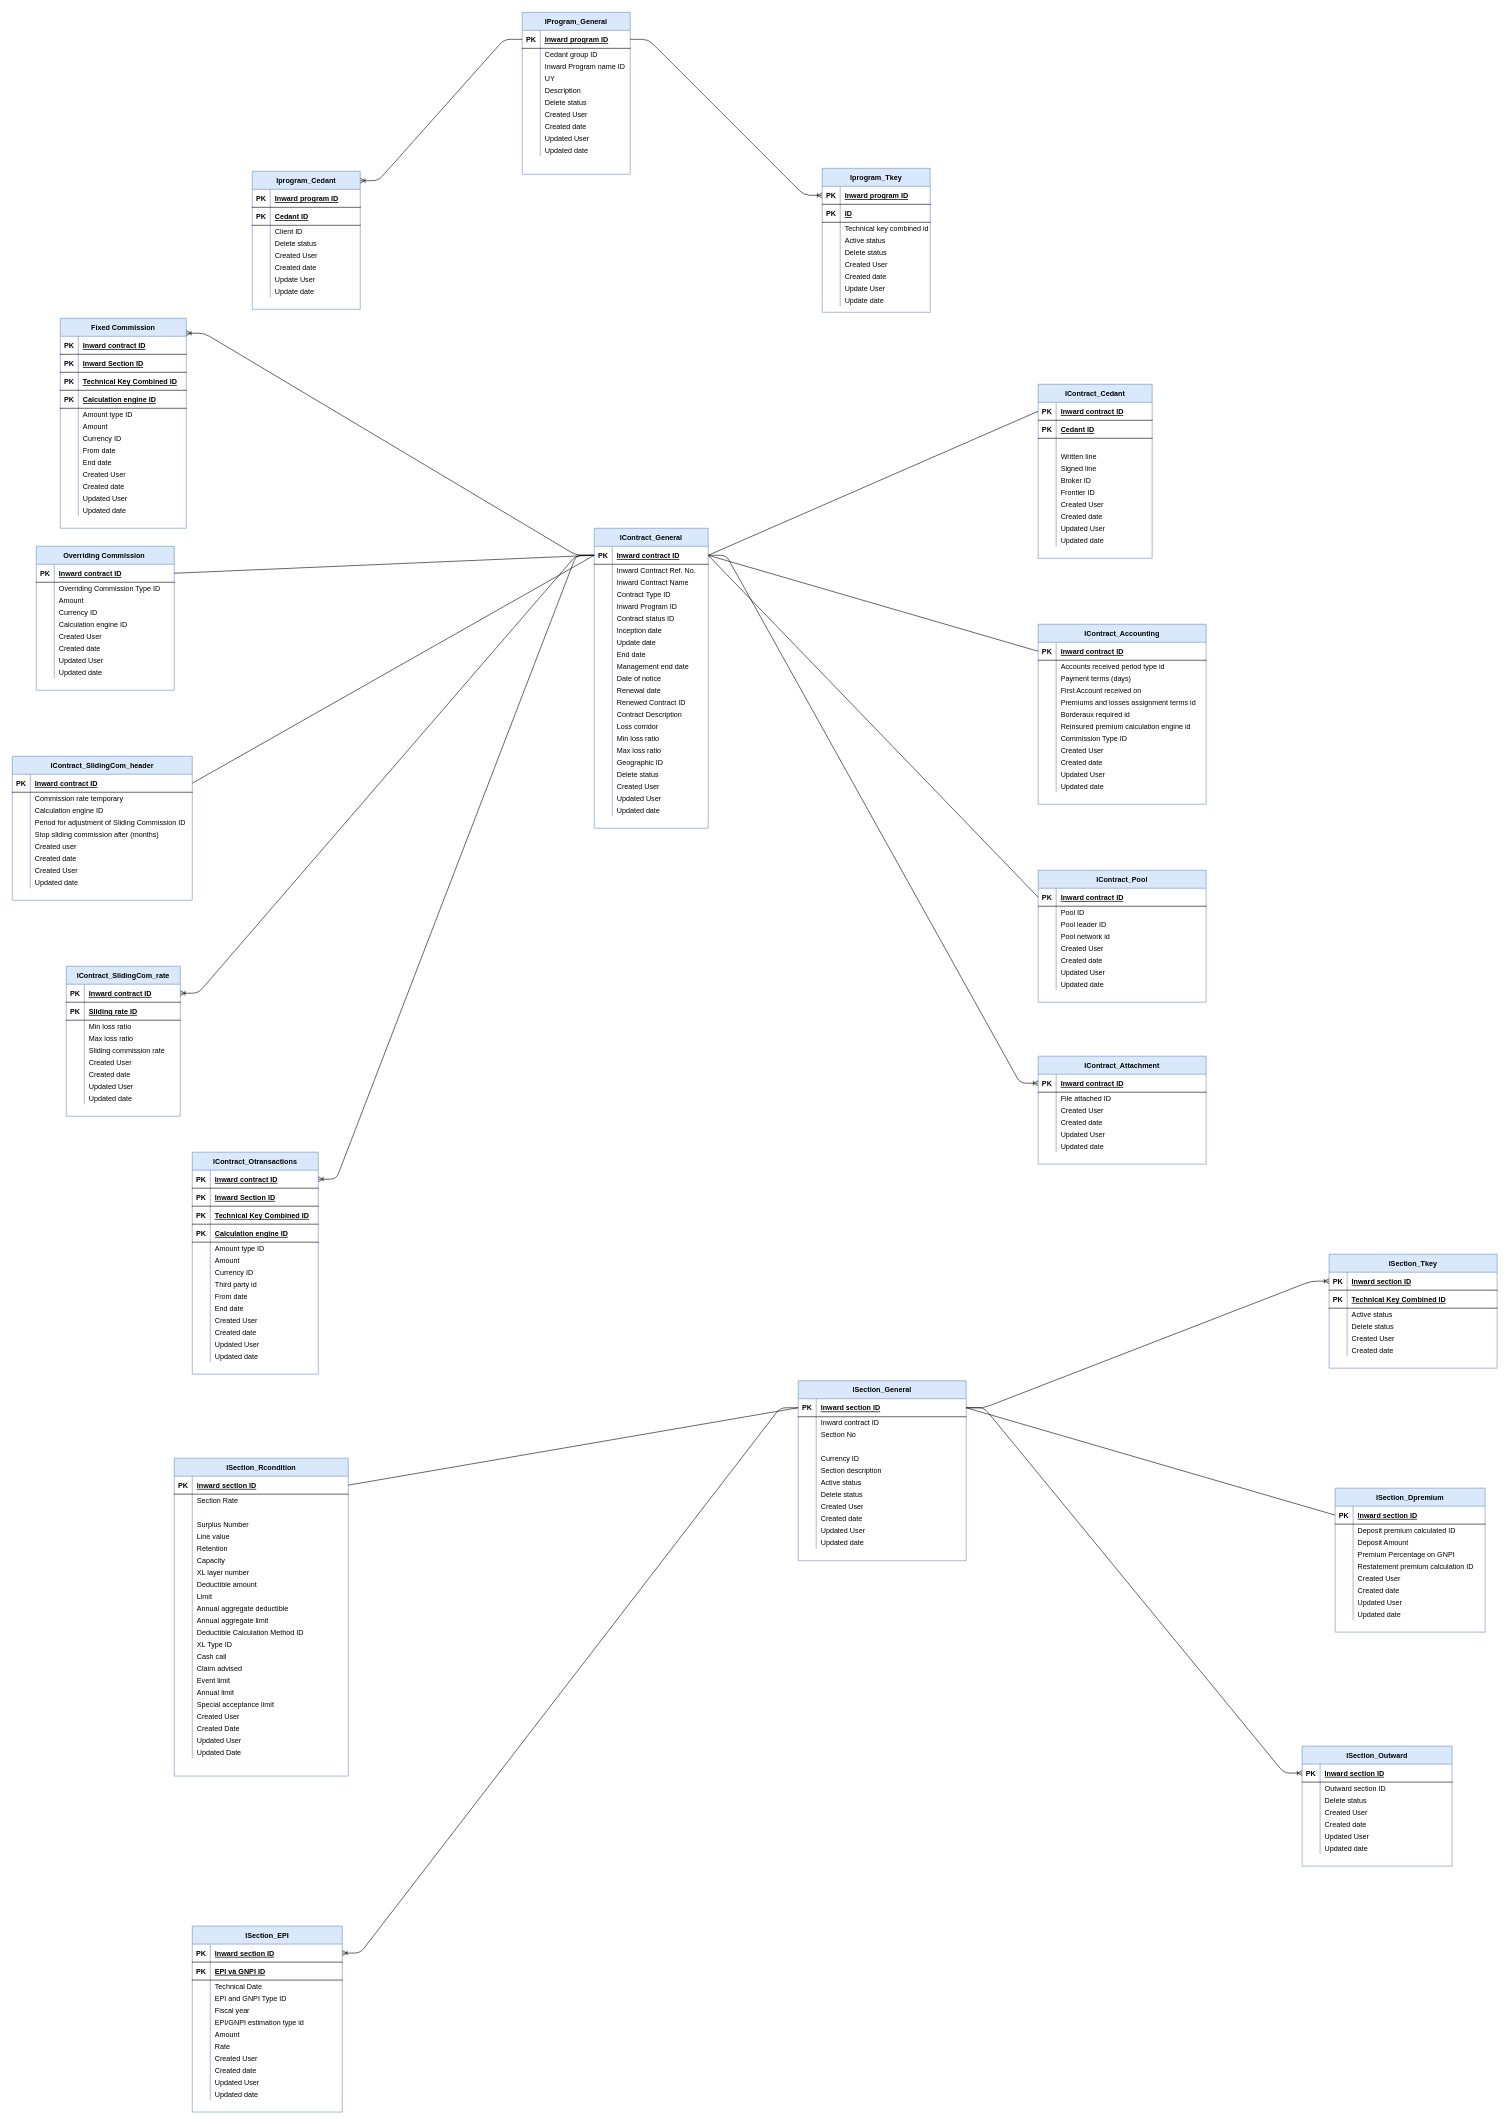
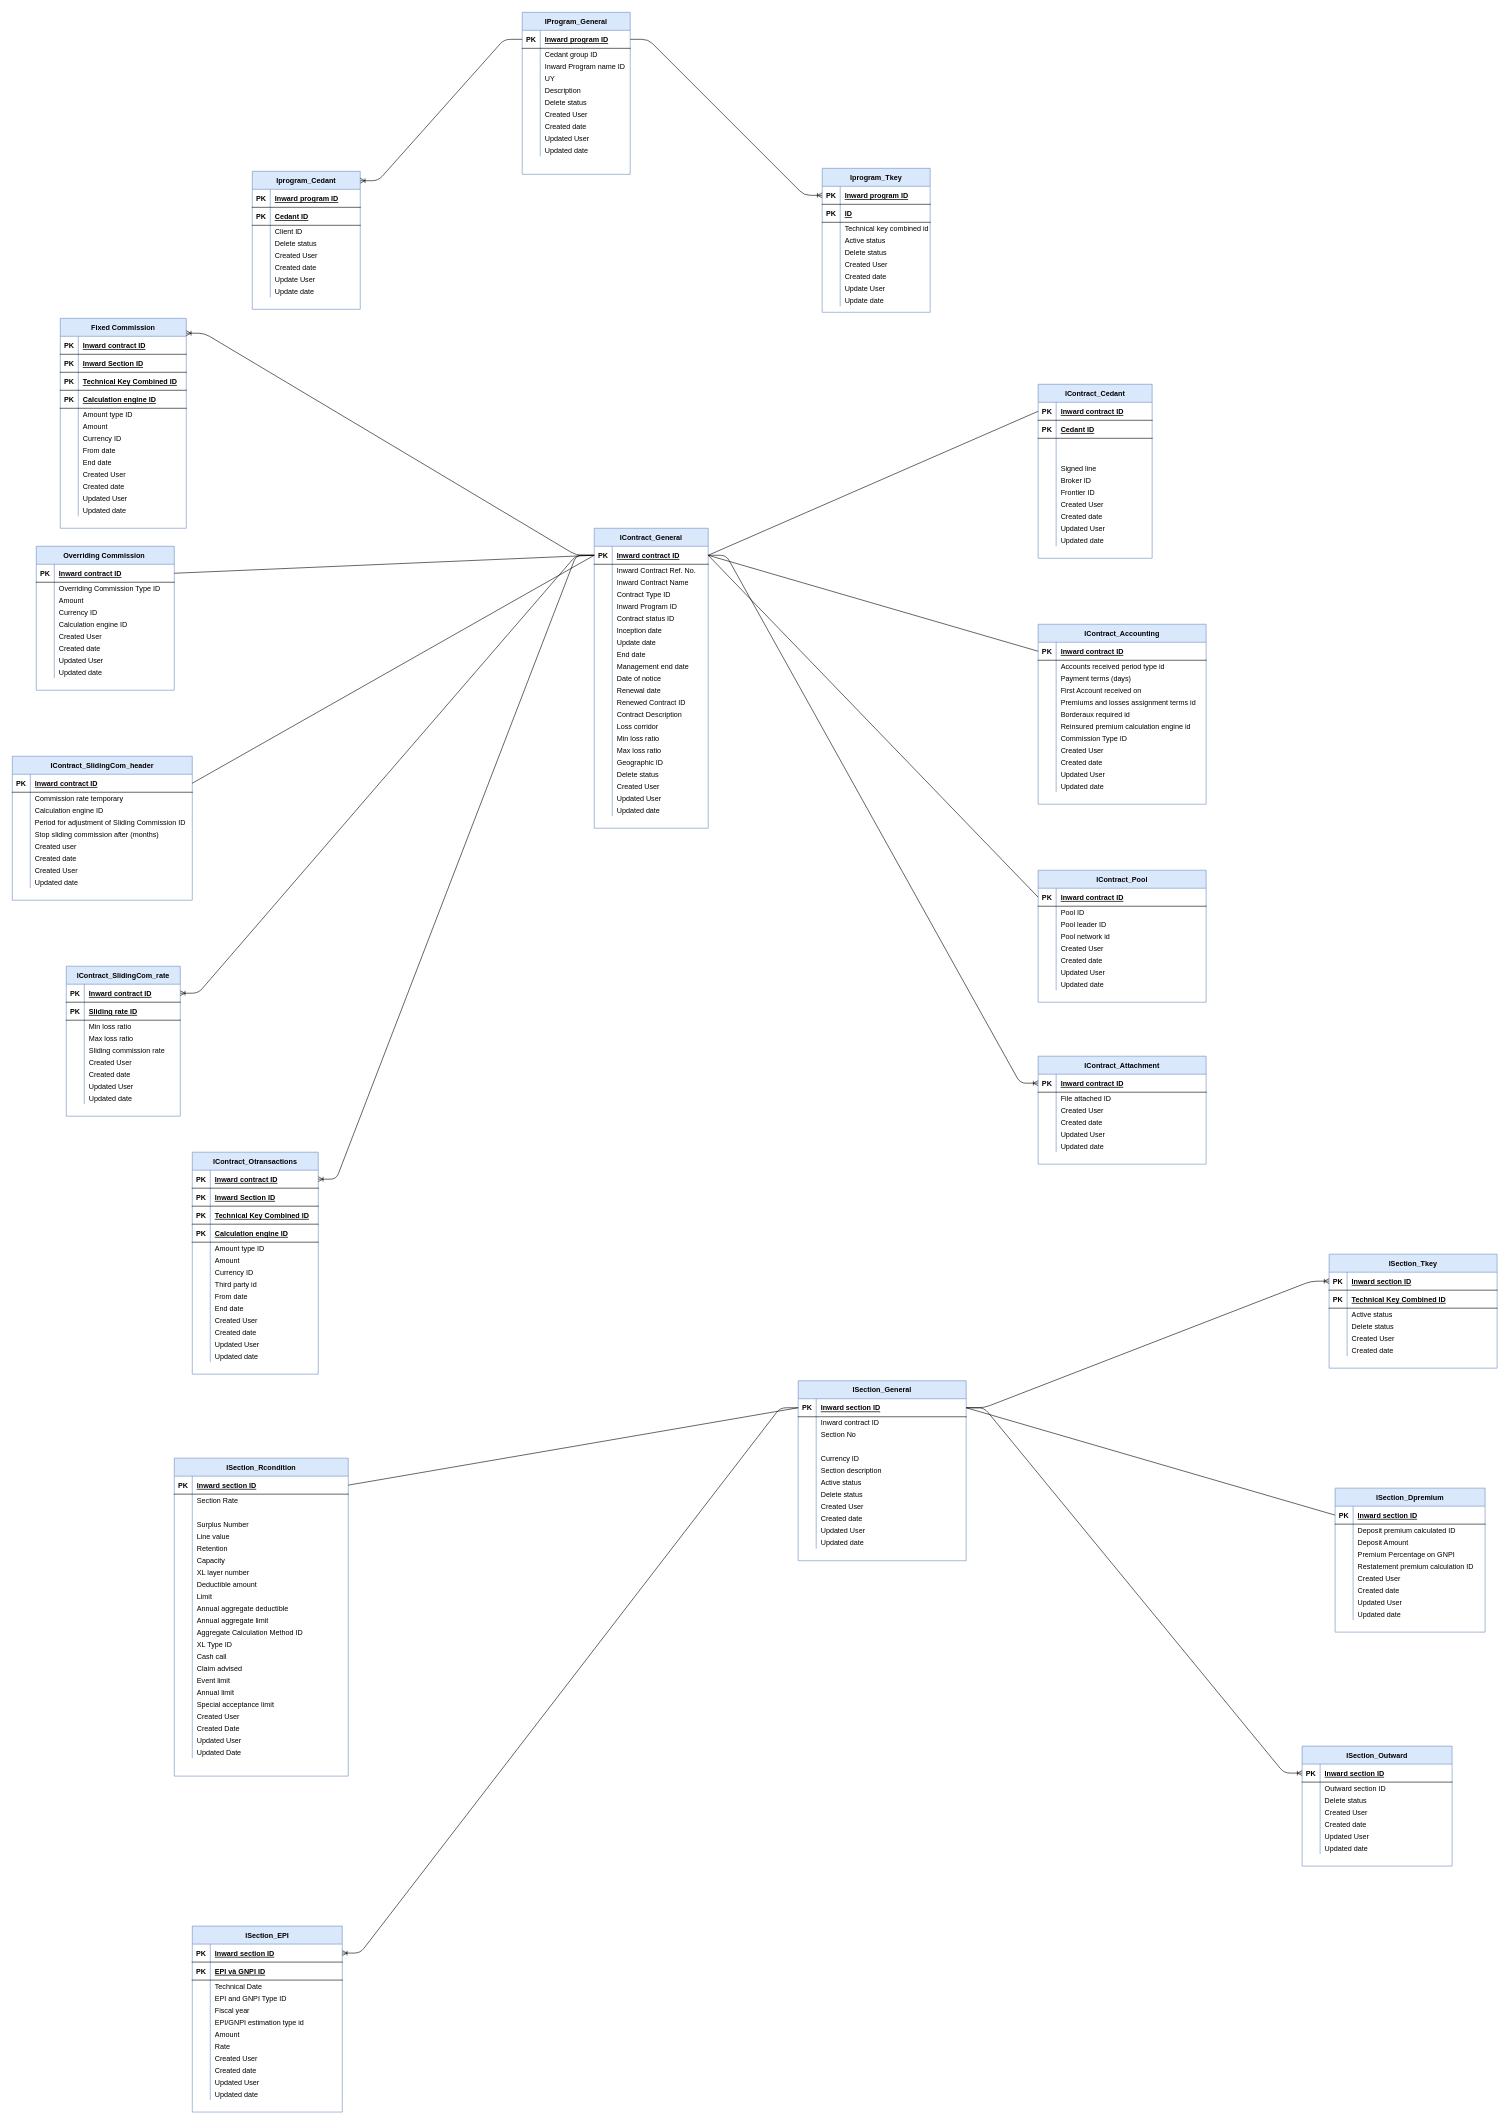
- <mxCell id="165" value="Written line" style="shape=partialRectangle;connectable=0;fillColor=none;top=0;left=0;bottom=0;right=0;align=left;spacingLeft=6;overflow=hidden;" parent="163" vertex="1"><mxGeometry x="30" width="160" height="20" as="geometry" /></mxCell>
- <mxCell id="537" value="Deductible Calculation Method ID" style="shape=partialRectangle;connectable=0;fillColor=none;top=0;left=0;bottom=0;right=0;align=left;spacingLeft=6;overflow=hidden;" parent="535" vertex="1"><mxGeometry x="30" width="260" height="20" as="geometry" /></mxCell>
+ <mxCell id="537" value="Aggregate Calculation Method ID" style="shape=partialRectangle;connectable=0;fillColor=none;top=0;left=0;bottom=0;right=0;align=left;spacingLeft=6;overflow=hidden;" parent="535" vertex="1"><mxGeometry x="30" width="260" height="20" as="geometry" /></mxCell>
